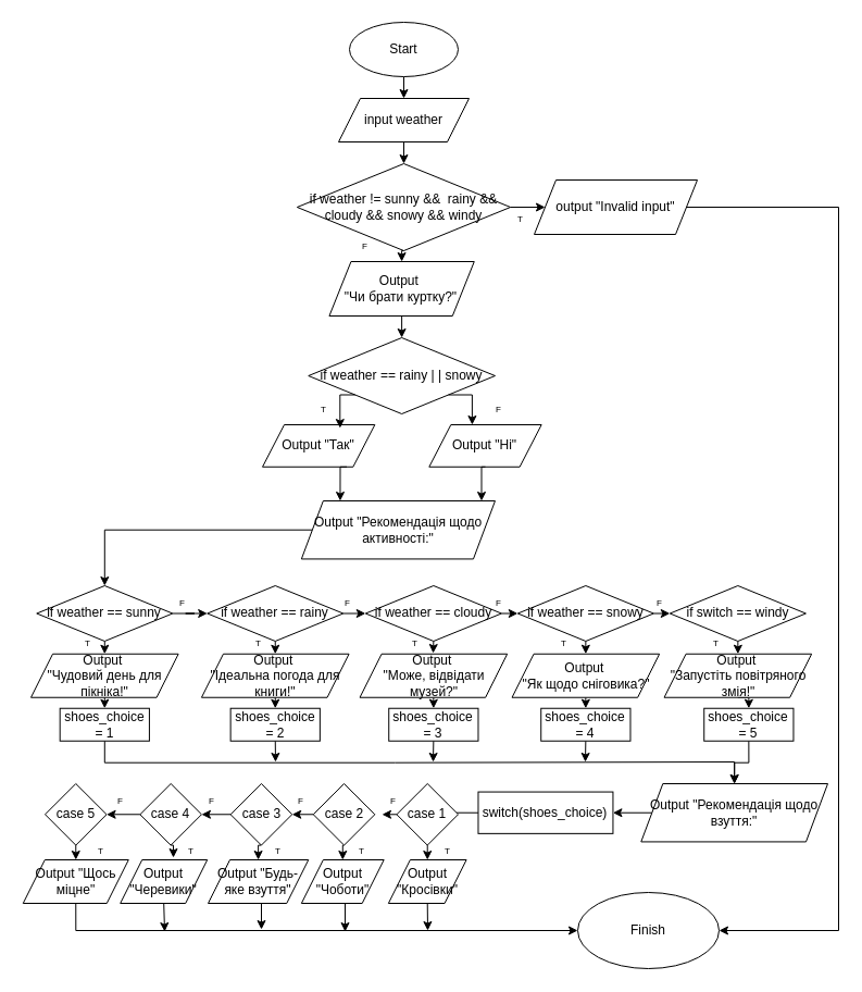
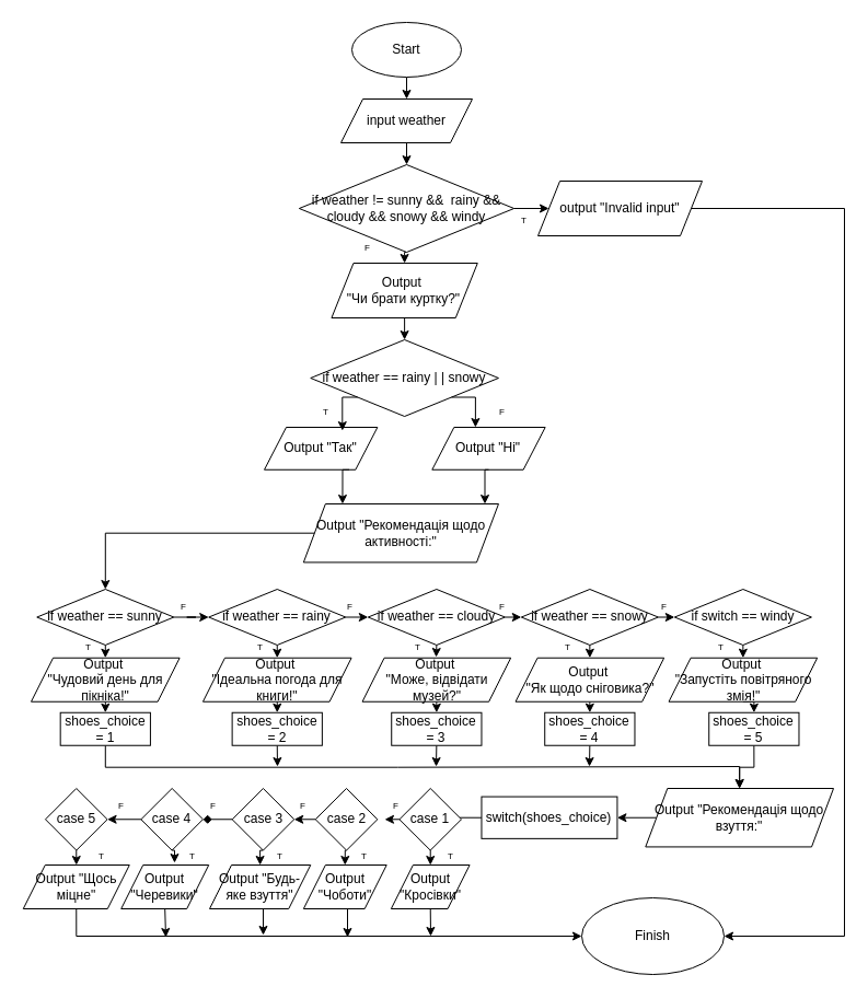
- <mxCell id="66" style="edgeStyle=orthogonalEdgeStyle;rounded=0;orthogonalLoop=1;jettySize=auto;html=1;exitX=0;exitY=0.5;exitDx=0;exitDy=0;entryX=1;entryY=0.5;entryDx=0;entryDy=0;" parent="1" source="68" target="70" edge="1"><mxGeometry relative="1" as="geometry" /></mxCell>
+ <mxCell id="66" style="edgeStyle=orthogonalEdgeStyle;rounded=0;orthogonalLoop=1;jettySize=auto;html=1;exitX=0;exitY=0.5;exitDx=0;exitDy=0;entryX=1;entryY=0.5;entryDx=0;entryDy=0;endArrow=diamond;" parent="1" source="68" target="70" edge="1"><mxGeometry relative="1" as="geometry" /></mxCell>
